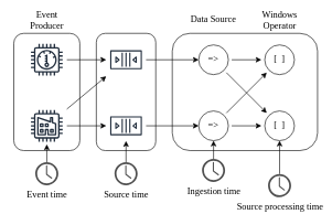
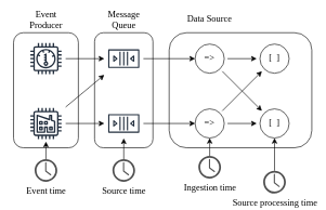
+ <mxCell id="28" value="Message Queue" style="text;html=1;strokeColor=none;fillColor=none;align=center;verticalAlign=middle;whiteSpace=wrap;rounded=0;fontFamily=Architects Daughter;fontSize=14;" vertex="1" parent="1"><mxGeometry x="147.5" y="20" width="85" height="20" as="geometry" /></mxCell>
- <mxCell id="30" value="Windows Operator" style="text;html=1;strokeColor=none;fillColor=none;align=center;verticalAlign=middle;whiteSpace=wrap;rounded=0;fontFamily=Architects Daughter;fontSize=14;" vertex="1" parent="1"><mxGeometry x="372.5" y="20" width="100" height="20" as="geometry" /></mxCell>
